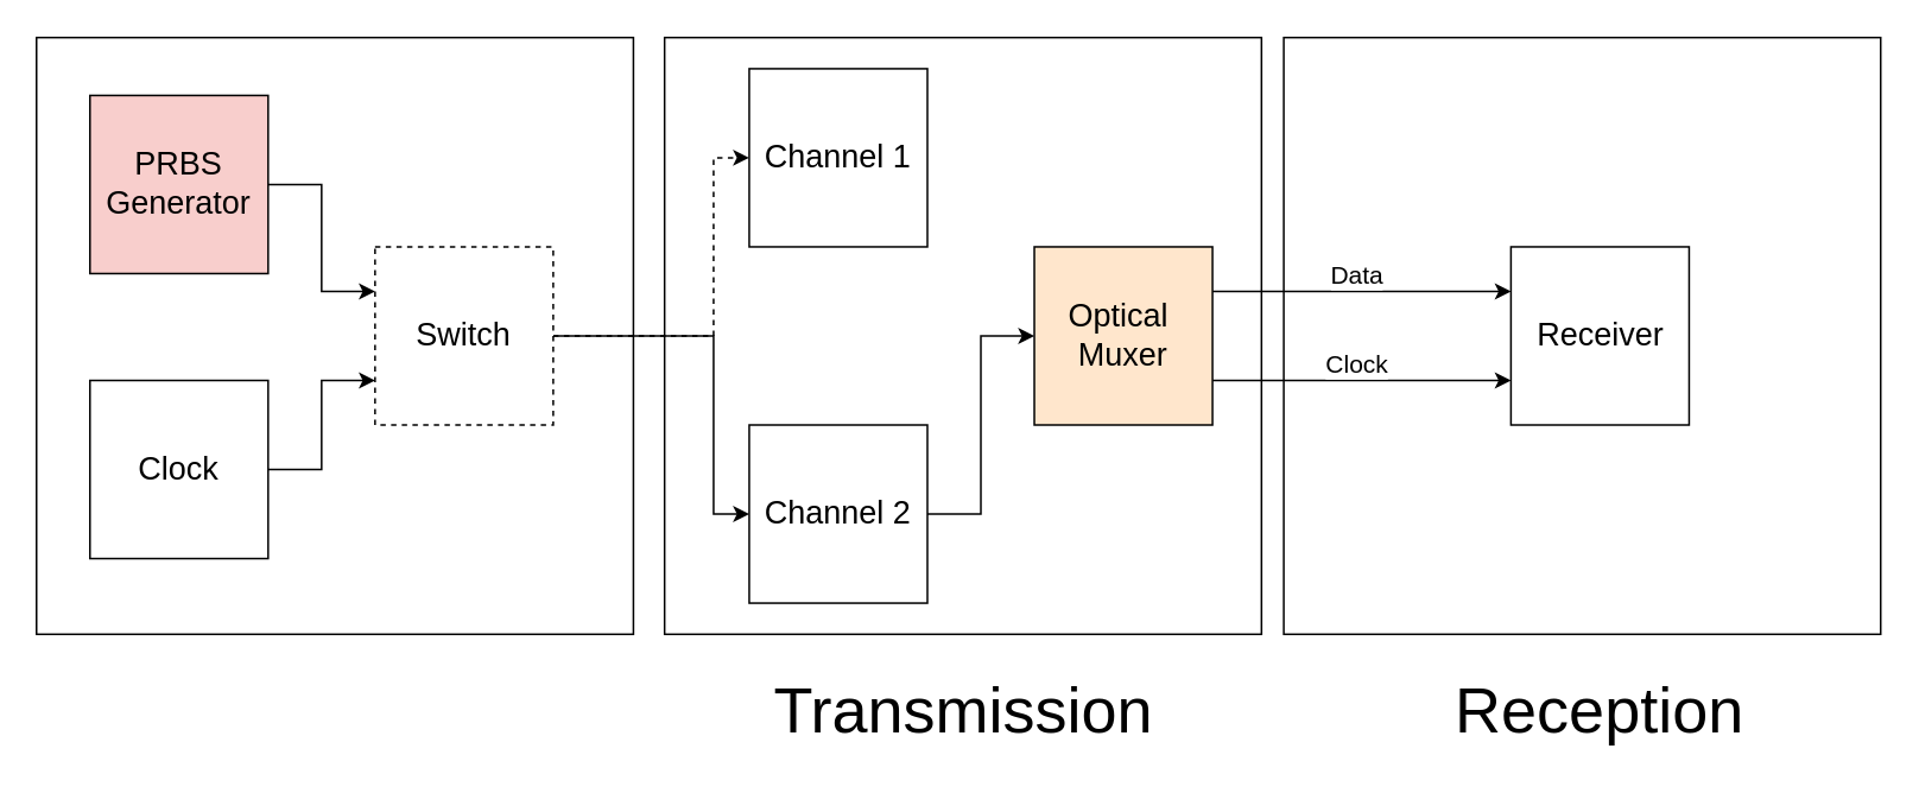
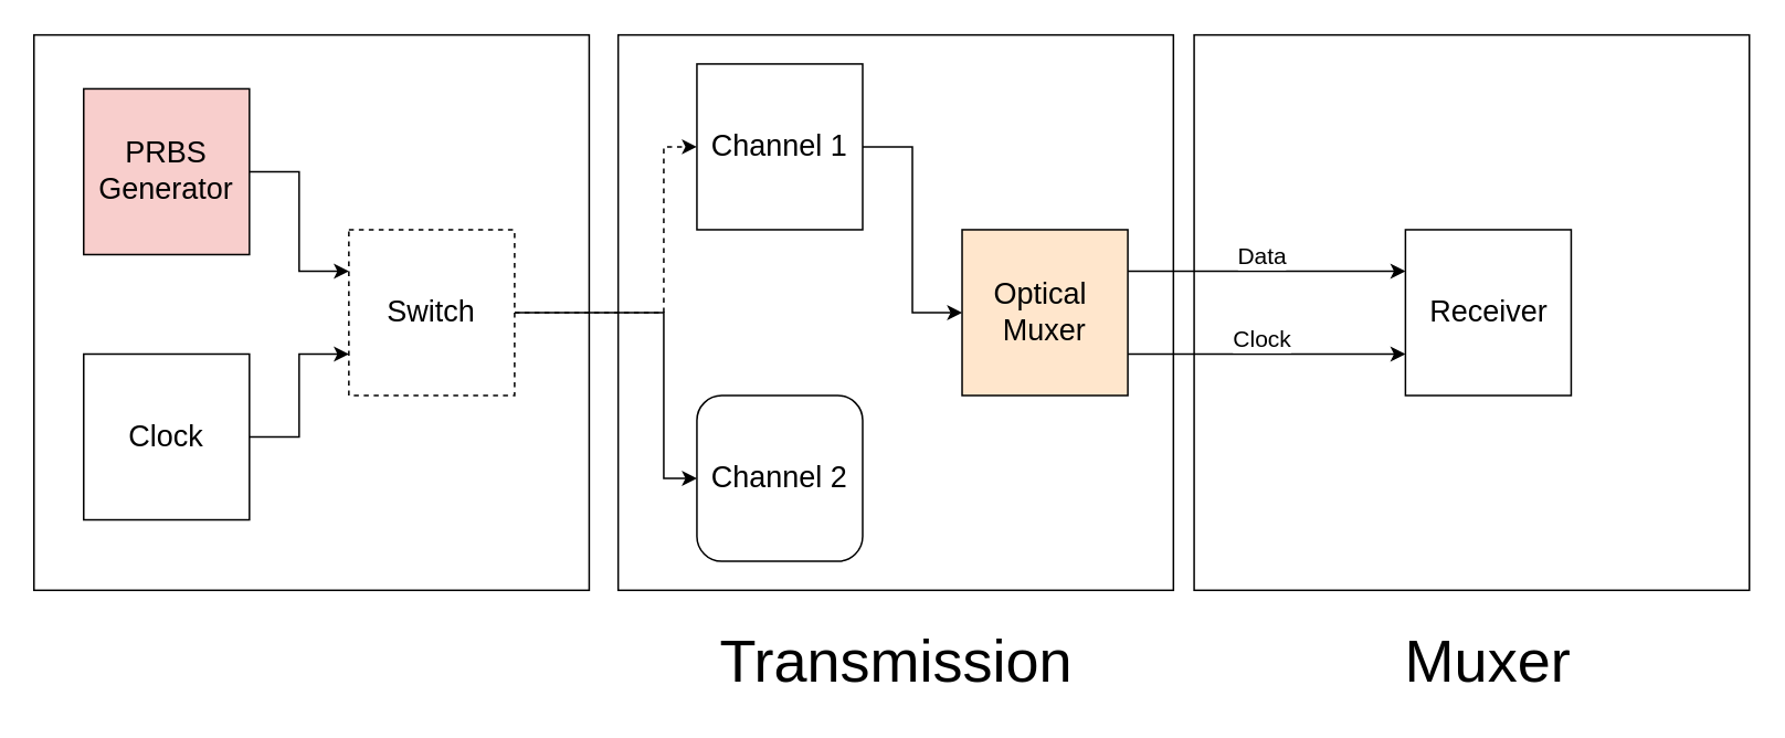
+ <mxCell id="12" style="edgeStyle=orthogonalEdgeStyle;rounded=0;orthogonalLoop=1;jettySize=auto;html=1;entryX=0;entryY=0.5;entryDx=0;entryDy=0;" parent="1" source="13" target="11" edge="1"><mxGeometry relative="1" as="geometry" /></mxCell>
- <mxCell id="14" style="edgeStyle=orthogonalEdgeStyle;rounded=0;orthogonalLoop=1;jettySize=auto;html=1;" parent="1" source="15" target="11" edge="1"><mxGeometry relative="1" as="geometry" /></mxCell>
- <mxCell id="15" value="&lt;font style=&quot;font-size: 18px&quot;&gt;Channel 2&lt;/font&gt;" style="whiteSpace=wrap;html=1;aspect=fixed;" parent="1" vertex="1"><mxGeometry x="420" y="238" width="100" height="100" as="geometry" /></mxCell>
+ <mxCell id="15" value="&lt;font style=&quot;font-size: 18px&quot;&gt;Channel 2&lt;/font&gt;" style="whiteSpace=wrap;html=1;aspect=fixed;rounded=1;" parent="1" vertex="1"><mxGeometry x="420" y="238" width="100" height="100" as="geometry" /></mxCell>
- <mxCell id="21" value="&lt;font style=&quot;font-size: 36px&quot;&gt;Reception&lt;/font&gt;" style="text;html=1;strokeColor=none;fillColor=none;align=center;verticalAlign=middle;whiteSpace=wrap;rounded=0;" parent="1" vertex="1"><mxGeometry x="790" y="373" width="215" height="50" as="geometry" /></mxCell>
+ <mxCell id="21" value="&lt;font style=&quot;font-size: 36px&quot;&gt;Muxer&lt;/font&gt;" style="text;html=1;strokeColor=none;fillColor=none;align=center;verticalAlign=middle;whiteSpace=wrap;rounded=0;" parent="1" vertex="1"><mxGeometry x="790" y="373" width="215" height="50" as="geometry" /></mxCell>
